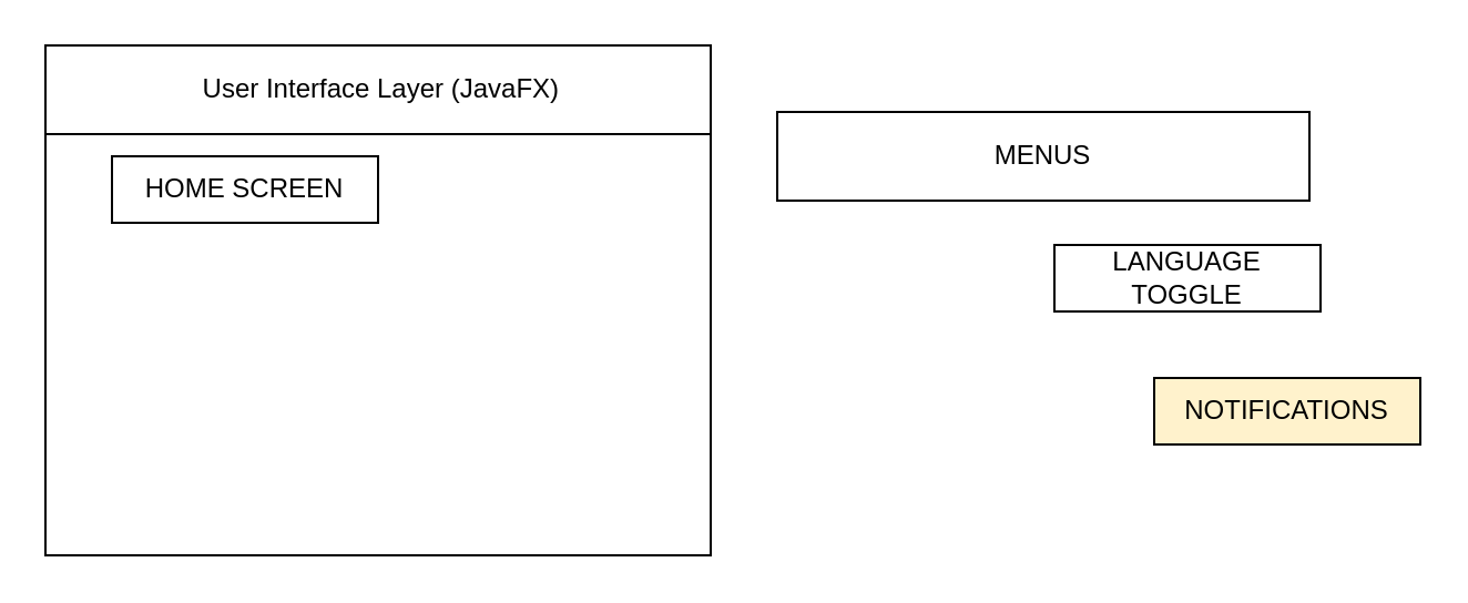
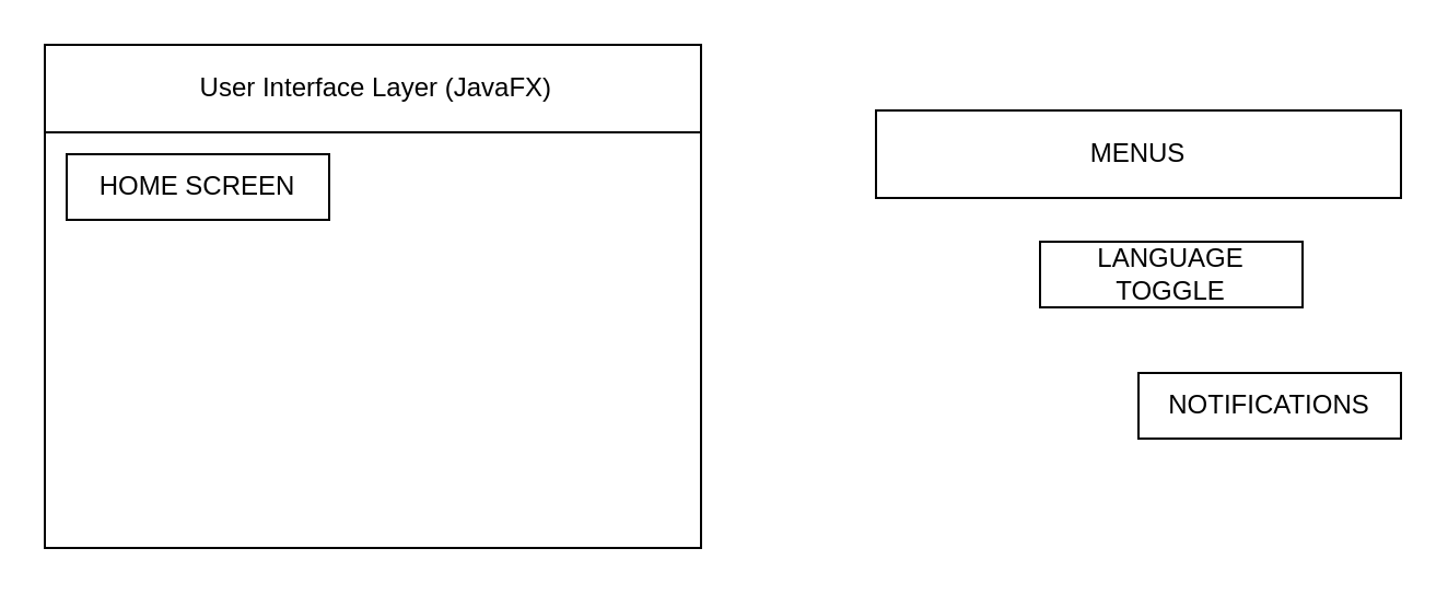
- <mxCell id="7" value="MENUS" style="rounded=0;whiteSpace=wrap;html=1;" vertex="1" parent="1"><mxGeometry x="350" y="50" width="240" height="40" as="geometry" /></mxCell>
+ <mxCell id="7" value="MENUS" style="rounded=0;whiteSpace=wrap;html=1;" vertex="1" parent="1"><mxGeometry x="400" y="50" width="240" height="40" as="geometry" /></mxCell>
- <mxCell id="4" value="HOME SCREEN" style="rounded=0;whiteSpace=wrap;html=1;" vertex="1" parent="1"><mxGeometry x="50" y="70" width="120" height="30" as="geometry" /></mxCell>
+ <mxCell id="4" value="HOME SCREEN" style="rounded=0;whiteSpace=wrap;html=1;" vertex="1" parent="1"><mxGeometry x="30" y="70" width="120" height="30" as="geometry" /></mxCell>
- <mxCell id="6" value="NOTIFICATIONS" style="rounded=0;whiteSpace=wrap;html=1;fillColor=#fff2cc;" vertex="1" parent="1"><mxGeometry x="520" y="170" width="120" height="30" as="geometry" /></mxCell>
+ <mxCell id="6" value="NOTIFICATIONS" style="rounded=0;whiteSpace=wrap;html=1;" vertex="1" parent="1"><mxGeometry x="520" y="170" width="120" height="30" as="geometry" /></mxCell>
